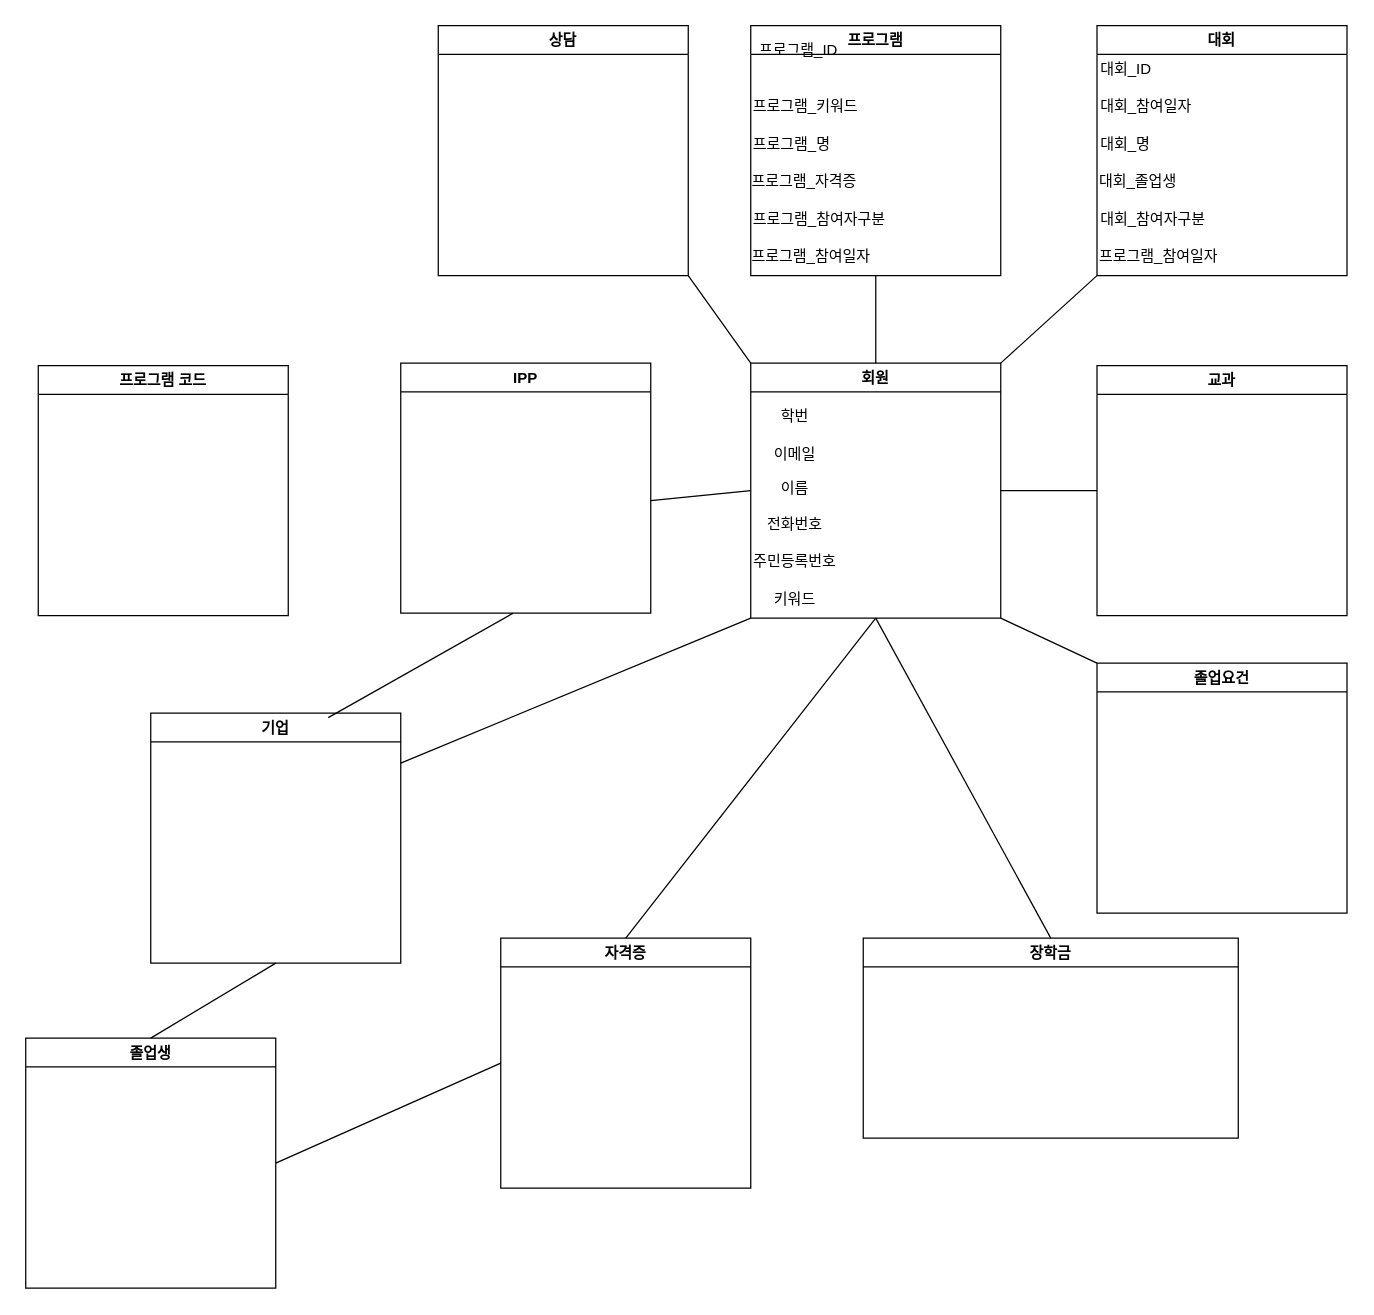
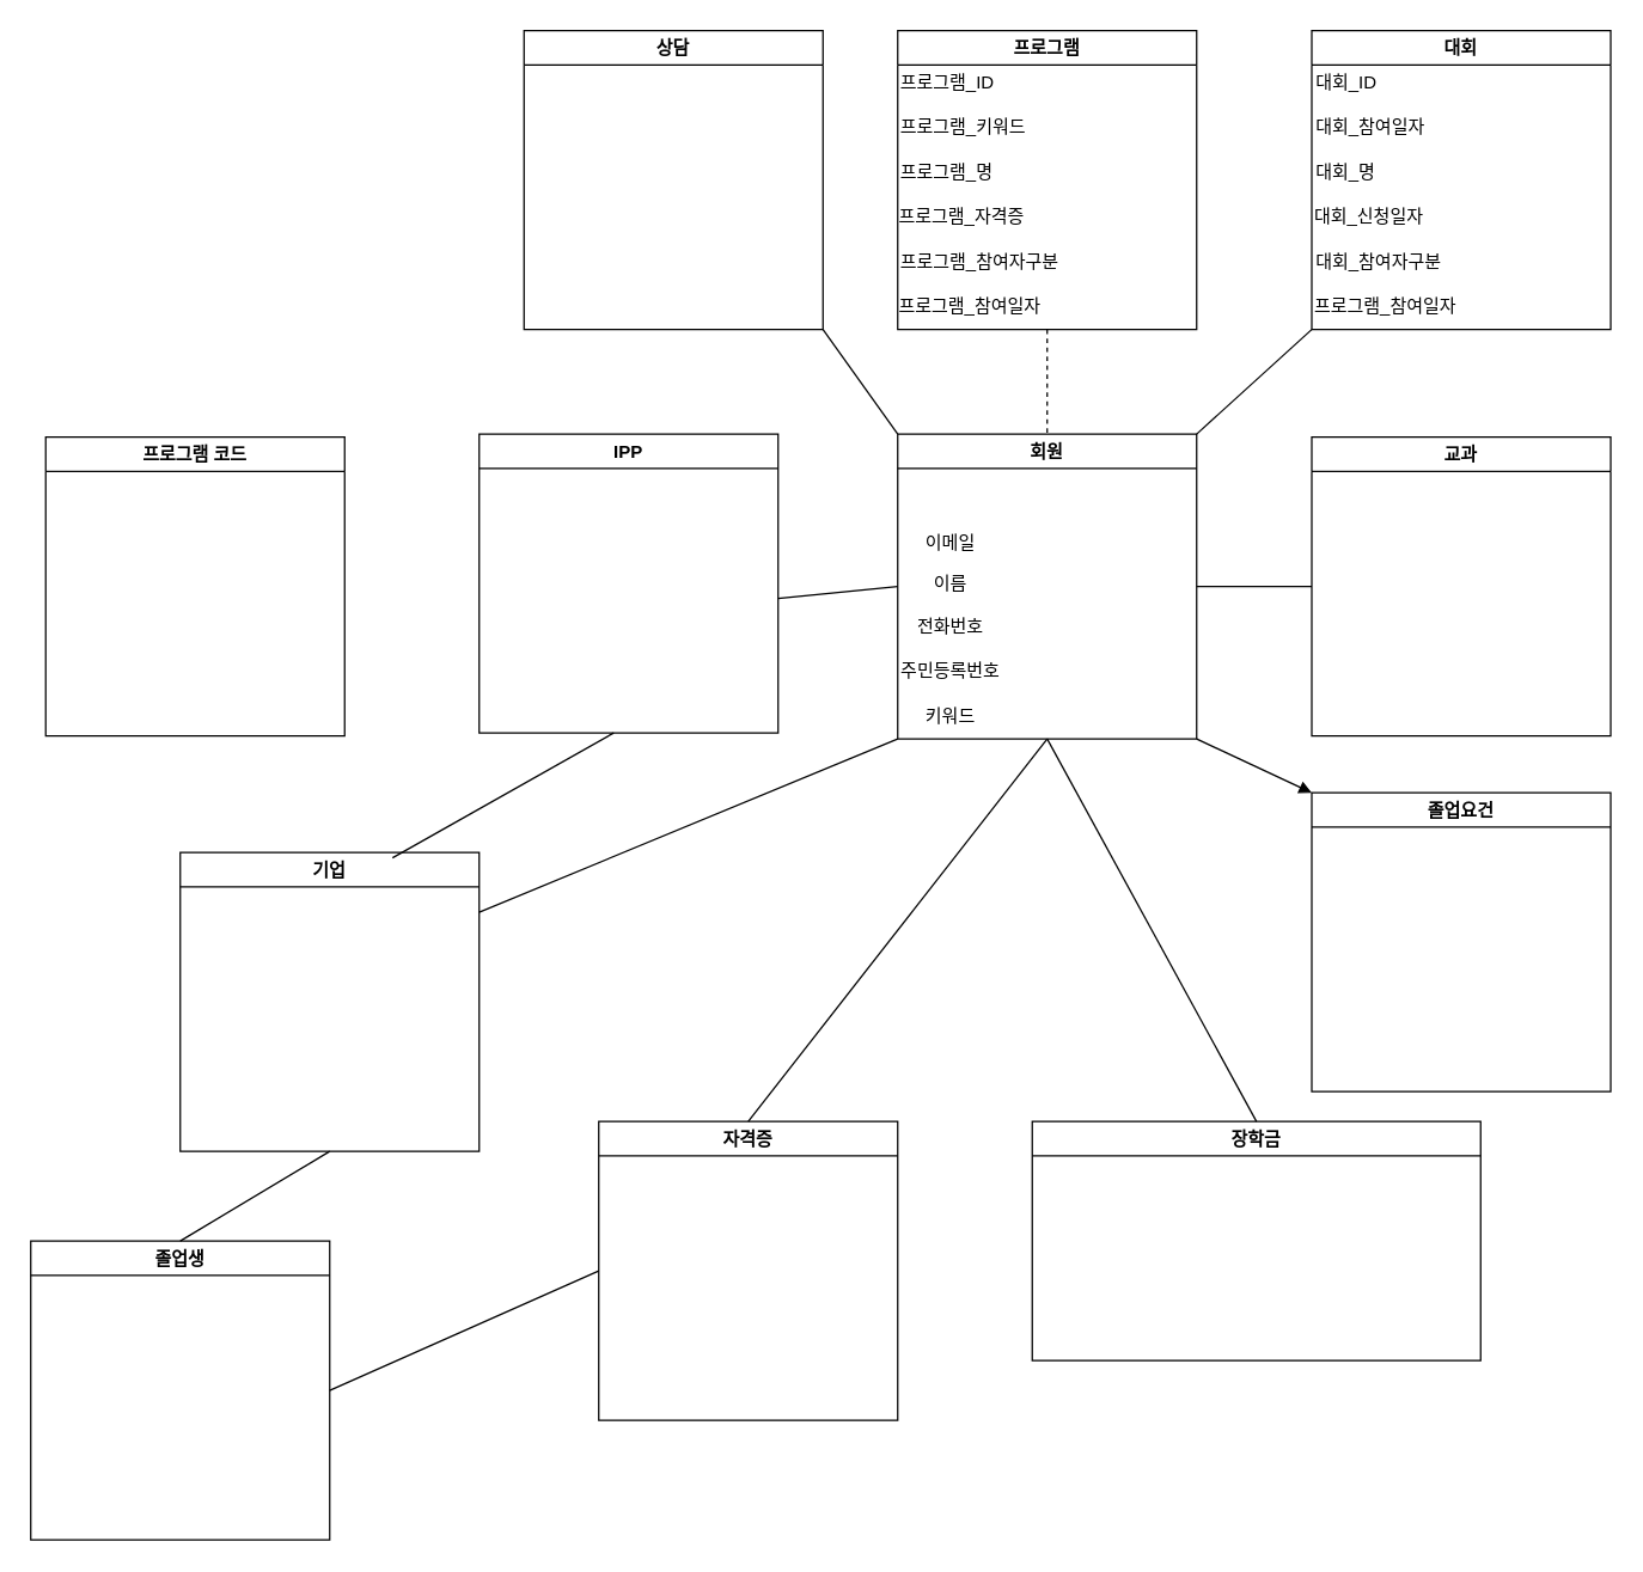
- <mxCell id="13" value="프로그램_ID" style="text;html=1;align=left;verticalAlign=middle;resizable=0;points=[];autosize=1;strokeColor=none;fillColor=none;" vertex="1" parent="12"><mxGeometry x="5" y="5" width="90" height="30" as="geometry" /></mxCell>
+ <mxCell id="13" value="프로그램_ID" style="text;html=1;align=left;verticalAlign=middle;resizable=0;points=[];autosize=1;strokeColor=none;fillColor=none;" vertex="1" parent="12"><mxGeometry y="20" width="90" height="30" as="geometry" /></mxCell>
- <mxCell id="23" value="대회_졸업생" style="text;html=1;align=left;verticalAlign=middle;resizable=0;points=[];autosize=1;strokeColor=none;fillColor=none;" vertex="1" parent="19"><mxGeometry y="110" width="100" height="30" as="geometry" /></mxCell>
+ <mxCell id="23" value="대회_신청일자" style="text;html=1;align=left;verticalAlign=middle;resizable=0;points=[];autosize=1;strokeColor=none;fillColor=none;" vertex="1" parent="19"><mxGeometry y="110" width="100" height="30" as="geometry" /></mxCell>
- <mxCell id="26" value="" style="endArrow=none;html=1;rounded=0;entryX=0.5;entryY=0;entryDx=0;entryDy=0;exitX=0.5;exitY=1;exitDx=0;exitDy=0;" edge="1" parent="1" source="12" target="2"><mxGeometry width="50" height="50" relative="1" as="geometry"><mxPoint x="670" y="440" as="sourcePoint" /><mxPoint x="720" y="390" as="targetPoint" /></mxGeometry></mxCell>
+ <mxCell id="26" value="" style="endArrow=none;html=1;rounded=0;entryX=0.5;entryY=0;entryDx=0;entryDy=0;exitX=0.5;exitY=1;exitDx=0;exitDy=0;dashed=1;" edge="1" parent="1" source="12" target="2"><mxGeometry width="50" height="50" relative="1" as="geometry"><mxPoint x="670" y="440" as="sourcePoint" /><mxPoint x="720" y="390" as="targetPoint" /></mxGeometry></mxCell>
- <mxCell id="6" value="학번" style="text;html=1;align=center;verticalAlign=middle;resizable=0;points=[];autosize=1;strokeColor=none;fillColor=none;" vertex="1" parent="2"><mxGeometry x="10" y="28" width="50" height="30" as="geometry" /></mxCell>
- <mxCell id="38" value="" style="endArrow=none;html=1;rounded=0;entryX=0;entryY=0;entryDx=0;entryDy=0;exitX=1;exitY=1;exitDx=0;exitDy=0;" edge="1" parent="1" source="2" target="27"><mxGeometry width="50" height="50" relative="1" as="geometry"><mxPoint x="790" y="520" as="sourcePoint" /><mxPoint x="650" y="544" as="targetPoint" /></mxGeometry></mxCell>
+ <mxCell id="38" value="" style="endArrow=block;html=1;rounded=0;entryX=0;entryY=0;entryDx=0;entryDy=0;exitX=1;exitY=1;exitDx=0;exitDy=0;" edge="1" parent="1" source="2" target="27"><mxGeometry width="50" height="50" relative="1" as="geometry"><mxPoint x="790" y="520" as="sourcePoint" /><mxPoint x="650" y="544" as="targetPoint" /></mxGeometry></mxCell>
